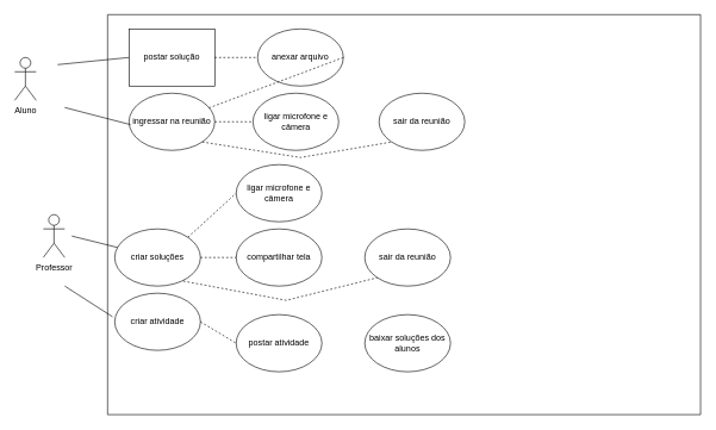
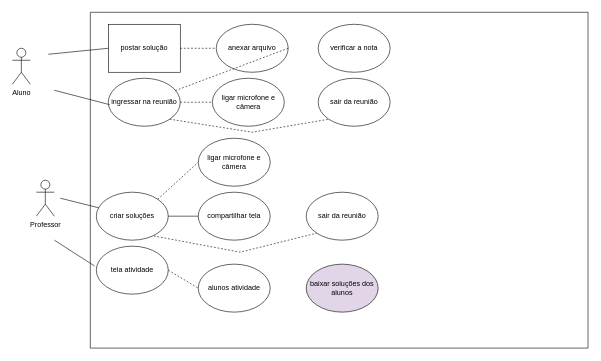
+ <mxCell id="18" value="verificar a nota" style="ellipse;whiteSpace=wrap;html=1;" vertex="1" parent="4"><mxGeometry x="380" y="20" width="120" height="80" as="geometry" /></mxCell>
- <mxCell id="16" value="" style="endArrow=none;dashed=1;html=1;rounded=0;entryX=0;entryY=0.5;entryDx=0;entryDy=0;exitX=1;exitY=0.5;exitDx=0;exitDy=0;" edge="1" parent="4" source="10" target="12"><mxGeometry width="50" height="50" relative="1" as="geometry"><mxPoint x="160" y="160" as="sourcePoint" /><mxPoint x="214" y="160" as="targetPoint" /></mxGeometry></mxCell>
+ <mxCell id="16" value="" style="endArrow=none;dashed=0;html=1;rounded=0;entryX=0;entryY=0.5;entryDx=0;entryDy=0;exitX=1;exitY=0.5;exitDx=0;exitDy=0;" edge="1" parent="4" source="10" target="12"><mxGeometry width="50" height="50" relative="1" as="geometry"><mxPoint x="160" y="160" as="sourcePoint" /><mxPoint x="214" y="160" as="targetPoint" /></mxGeometry></mxCell>
- <mxCell id="11" value="criar atividade" style="ellipse;whiteSpace=wrap;html=1;" vertex="1" parent="4"><mxGeometry x="10" y="390" width="120" height="80" as="geometry" /></mxCell>
+ <mxCell id="11" value="tela atividade" style="ellipse;whiteSpace=wrap;html=1;" vertex="1" parent="4"><mxGeometry x="10" y="390" width="120" height="80" as="geometry" /></mxCell>
- <mxCell id="13" value="postar atividade" style="ellipse;whiteSpace=wrap;html=1;" vertex="1" parent="4"><mxGeometry x="180" y="420" width="120" height="80" as="geometry" /></mxCell>
+ <mxCell id="13" value="alunos atividade" style="ellipse;whiteSpace=wrap;html=1;" vertex="1" parent="4"><mxGeometry x="180" y="420" width="120" height="80" as="geometry" /></mxCell>
- <mxCell id="21" value="baixar soluções dos&lt;br&gt;alunos" style="ellipse;whiteSpace=wrap;html=1;" vertex="1" parent="4"><mxGeometry x="360" y="420" width="120" height="80" as="geometry" /></mxCell>
+ <mxCell id="21" value="baixar soluções dos&lt;br&gt;alunos" style="ellipse;whiteSpace=wrap;html=1;fillColor=#e1d5e7;" vertex="1" parent="4"><mxGeometry x="360" y="420" width="120" height="80" as="geometry" /></mxCell>
